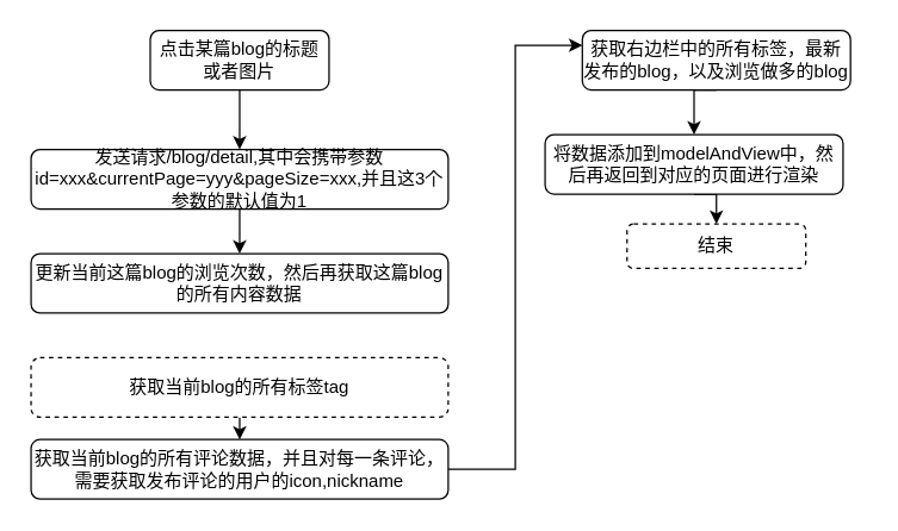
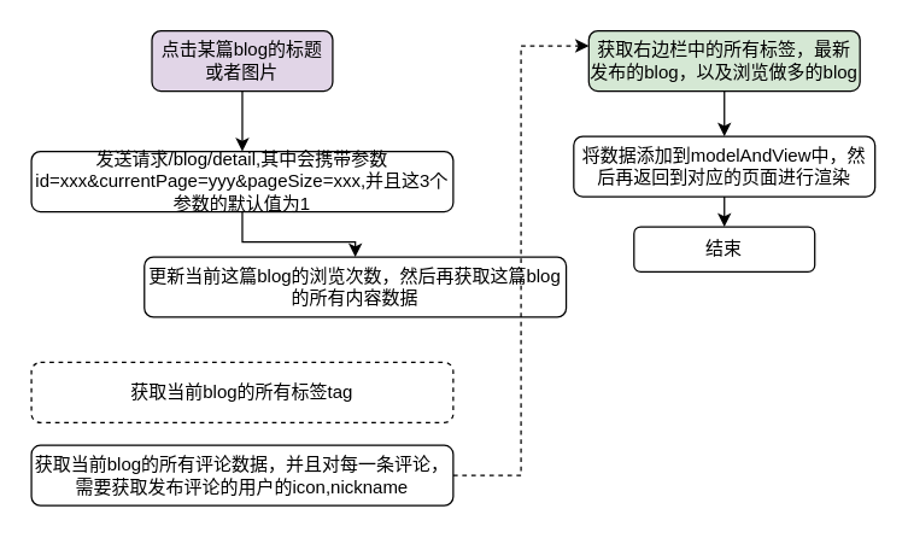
- <mxCell id="3" value="点击某篇blog的标题或者图片" style="rounded=1;whiteSpace=wrap;html=1;fontSize=12;glass=0;strokeWidth=1;shadow=0;" parent="1" vertex="1"><mxGeometry x="100" y="20" width="120" height="40" as="geometry" /></mxCell>
+ <mxCell id="3" value="点击某篇blog的标题或者图片" style="rounded=1;whiteSpace=wrap;html=1;fontSize=12;glass=0;strokeWidth=1;shadow=0;fillColor=#e1d5e7;" parent="1" vertex="1"><mxGeometry x="100" y="20" width="120" height="40" as="geometry" /></mxCell>
- <mxCell id="15" value="获取右边栏中的所有标签，最新发布的blog，以及浏览做多的blog" style="rounded=1;whiteSpace=wrap;html=1;" vertex="1" parent="1"><mxGeometry x="390" y="20" width="180" height="40" as="geometry" /></mxCell>
+ <mxCell id="15" value="获取右边栏中的所有标签，最新发布的blog，以及浏览做多的blog" style="rounded=1;whiteSpace=wrap;html=1;fillColor=#d5e8d4;" vertex="1" parent="1"><mxGeometry x="390" y="20" width="180" height="40" as="geometry" /></mxCell>
- <mxCell id="12" value="将数据添加到modelAndView中，然后再返回到对应的页面进行渲染" style="rounded=1;whiteSpace=wrap;html=1;" vertex="1" parent="1"><mxGeometry x="365" y="90" width="200" height="40" as="geometry" /></mxCell>
+ <mxCell id="12" value="将数据添加到modelAndView中，然后再返回到对应的页面进行渲染" style="rounded=1;whiteSpace=wrap;html=1;" vertex="1" parent="1"><mxGeometry x="380" y="90" width="200" height="40" as="geometry" /></mxCell>
- <mxCell id="13" value="结束" style="rounded=1;whiteSpace=wrap;html=1;dashed=1;" vertex="1" parent="1"><mxGeometry x="420" y="150" width="120" height="30" as="geometry" /></mxCell>
+ <mxCell id="13" value="结束" style="rounded=1;whiteSpace=wrap;html=1;" vertex="1" parent="1"><mxGeometry x="420" y="150" width="120" height="30" as="geometry" /></mxCell>
- <mxCell id="9" style="edgeStyle=orthogonalEdgeStyle;rounded=0;orthogonalLoop=1;jettySize=auto;html=1;exitX=1;exitY=0.5;exitDx=0;exitDy=0;entryX=0;entryY=0.25;entryDx=0;entryDy=0;" edge="1" parent="1" source="10" target="15"><mxGeometry relative="1" as="geometry" /></mxCell>
+ <mxCell id="9" style="edgeStyle=orthogonalEdgeStyle;rounded=0;orthogonalLoop=1;jettySize=auto;html=1;exitX=1;exitY=0.5;exitDx=0;exitDy=0;entryX=0;entryY=0.25;entryDx=0;entryDy=0;dashed=1;" edge="1" parent="1" source="10" target="15"><mxGeometry relative="1" as="geometry" /></mxCell>
- <mxCell id="6" value="更新当前这篇blog的浏览次数，然后再获取这篇blog的所有内容数据" style="rounded=1;whiteSpace=wrap;html=1;fontSize=12;glass=0;strokeWidth=1;shadow=0;" vertex="1" parent="1"><mxGeometry x="20" y="170" width="280" height="40" as="geometry" /></mxCell>
+ <mxCell id="6" value="更新当前这篇blog的浏览次数，然后再获取这篇blog的所有内容数据" style="rounded=1;whiteSpace=wrap;html=1;fontSize=12;glass=0;strokeWidth=1;shadow=0;" vertex="1" parent="1"><mxGeometry x="95" y="170" width="280" height="40" as="geometry" /></mxCell>
- <mxCell id="7" style="edgeStyle=orthogonalEdgeStyle;rounded=0;orthogonalLoop=1;jettySize=auto;html=1;exitX=0.5;exitY=1;exitDx=0;exitDy=0;entryX=0.5;entryY=0;entryDx=0;entryDy=0;" edge="1" parent="1" source="8" target="10"><mxGeometry relative="1" as="geometry" /></mxCell>
